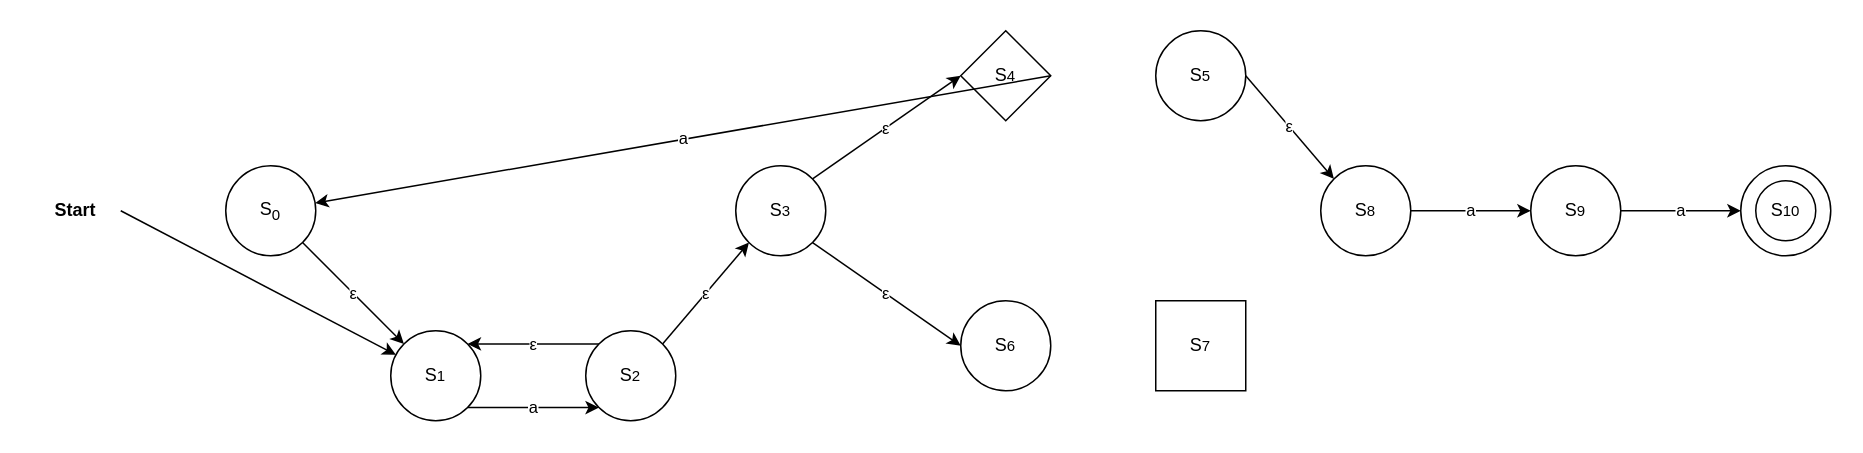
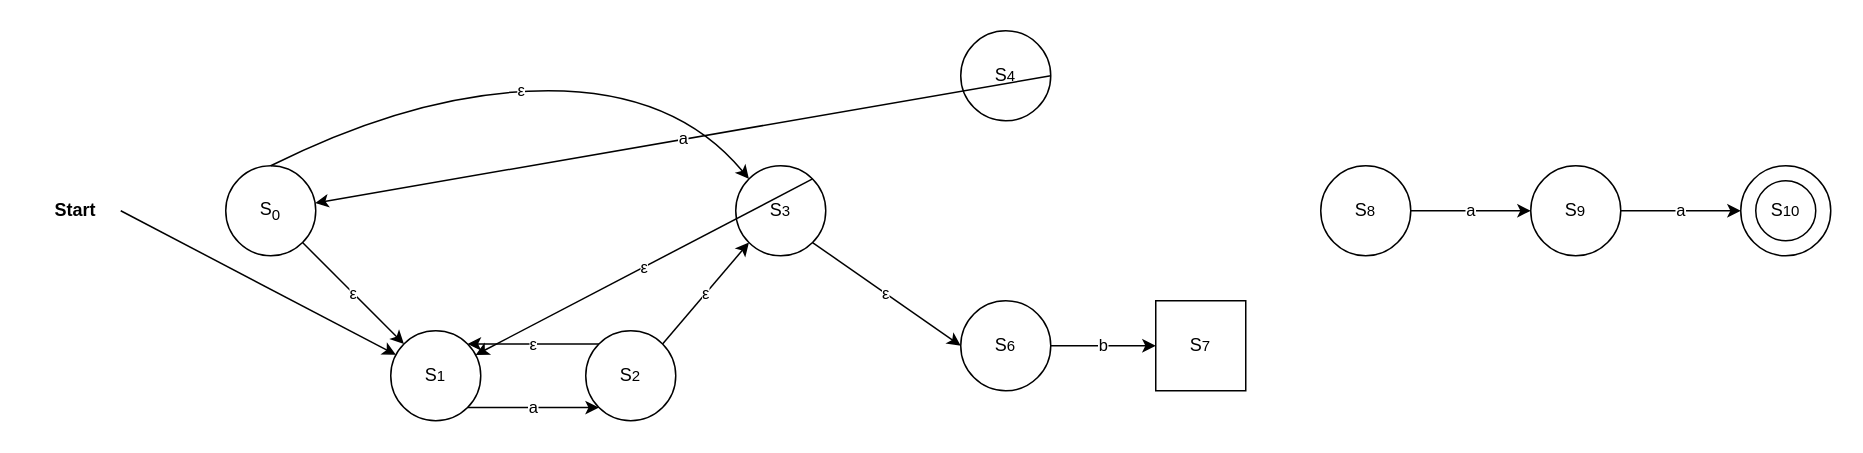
- <mxCell id="12" value="S&lt;span style=&quot;font-size: 10px;&quot;&gt;4&lt;/span&gt;" style="rhombus;whiteSpace=wrap;html=1;aspect=fixed;" vertex="1" parent="1"><mxGeometry x="640" y="20" width="60" height="60" as="geometry" /></mxCell>
+ <mxCell id="12" value="S&lt;span style=&quot;font-size: 10px;&quot;&gt;4&lt;/span&gt;" style="ellipse;whiteSpace=wrap;html=1;aspect=fixed;" vertex="1" parent="1"><mxGeometry x="640" y="20" width="60" height="60" as="geometry" /></mxCell>
- <mxCell id="13" value="S&lt;span style=&quot;font-size: 10px;&quot;&gt;5&lt;/span&gt;" style="ellipse;whiteSpace=wrap;html=1;aspect=fixed;" vertex="1" parent="1"><mxGeometry x="770" y="20" width="60" height="60" as="geometry" /></mxCell>
+ <mxCell id="11" value="&lt;span style=&quot;color: rgb(0, 0, 0); font-family: Helvetica; font-size: 11px; font-style: normal; font-variant-ligatures: normal; font-variant-caps: normal; font-weight: 400; letter-spacing: normal; orphans: 2; text-align: center; text-indent: 0px; text-transform: none; widows: 2; word-spacing: 0px; -webkit-text-stroke-width: 0px; background-color: rgb(255, 255, 255); text-decoration-thickness: initial; text-decoration-style: initial; text-decoration-color: initial; float: none; display: inline !important;&quot;&gt;ε&lt;/span&gt;" style="curved=1;endArrow=classic;html=1;rounded=0;exitX=0.5;exitY=0;exitDx=0;exitDy=0;entryX=0;entryY=0;entryDx=0;entryDy=0;" edge="1" parent="1" source="3" target="6"><mxGeometry width="50" height="50" relative="1" as="geometry"><mxPoint x="350" y="60" as="sourcePoint" /><mxPoint x="400" y="10" as="targetPoint" /><Array as="points"><mxPoint x="280" y="60" /><mxPoint x="450" y="60" /></Array></mxGeometry></mxCell>
- <mxCell id="22" value="ε" style="endArrow=classic;html=1;rounded=0;exitX=1;exitY=0.5;exitDx=0;exitDy=0;entryX=0;entryY=0;entryDx=0;entryDy=0;" edge="1" parent="1" source="13" target="16"><mxGeometry width="50" height="50" relative="1" as="geometry"><mxPoint x="720.003" y="158.787" as="sourcePoint" /><mxPoint x="818.79" y="90" as="targetPoint" /></mxGeometry></mxCell>
- <mxCell id="21" value="ε" style="endArrow=classic;html=1;rounded=0;exitX=1;exitY=0;exitDx=0;exitDy=0;entryX=0;entryY=0.5;entryDx=0;entryDy=0;" edge="1" parent="1" source="6" target="12"><mxGeometry width="50" height="50" relative="1" as="geometry"><mxPoint x="551.213" y="171.213" as="sourcePoint" /><mxPoint x="650" y="240" as="targetPoint" /></mxGeometry></mxCell>
+ <mxCell id="21" value="ε" style="endArrow=classic;html=1;rounded=0;exitX=1;exitY=0;exitDx=0;exitDy=0;" edge="1" parent="1" source="6" target="4"><mxGeometry width="50" height="50" relative="1" as="geometry"><mxPoint x="551.213" y="171.213" as="sourcePoint" /><mxPoint x="650" y="240" as="targetPoint" /></mxGeometry></mxCell>
+ <mxCell id="23" value="b" style="endArrow=classic;html=1;rounded=0;exitX=1;exitY=0.5;exitDx=0;exitDy=0;entryX=0;entryY=0.5;entryDx=0;entryDy=0;" edge="1" parent="1" source="14" target="15"><mxGeometry width="50" height="50" relative="1" as="geometry"><mxPoint x="551.213" y="171.213" as="sourcePoint" /><mxPoint x="650" y="240" as="targetPoint" /></mxGeometry></mxCell>
